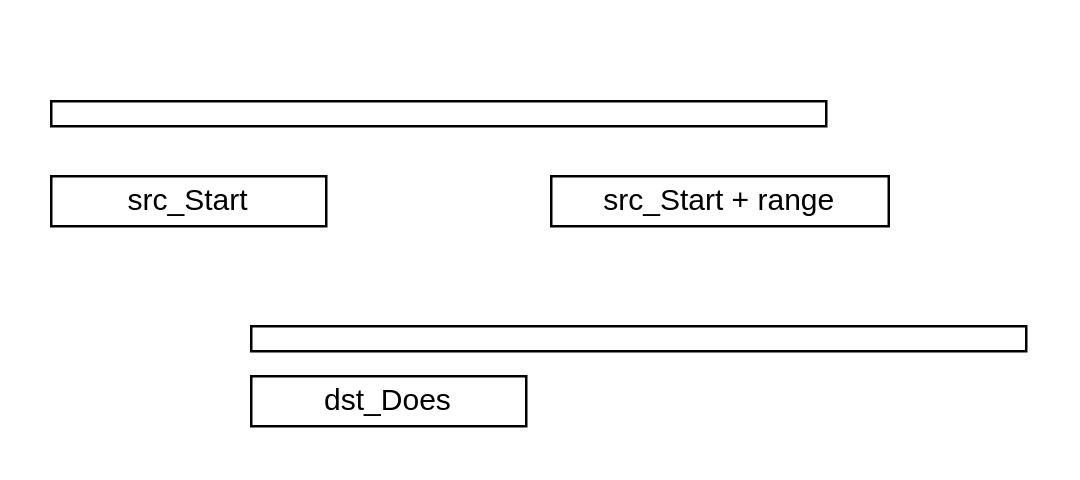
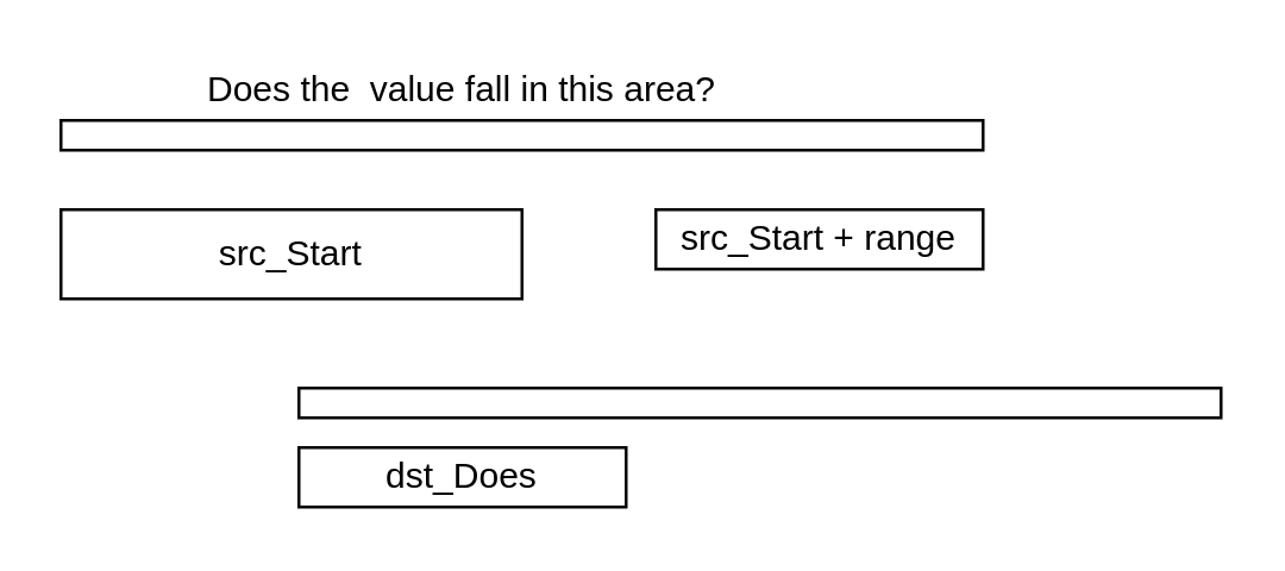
+ <mxCell id="6" value="Does the&amp;nbsp; value fall in this area?" style="text;html=1;align=center;verticalAlign=middle;whiteSpace=wrap;rounded=0;" vertex="1" parent="1"><mxGeometry x="40" y="20" width="230" height="20" as="geometry" /></mxCell>
- <mxCell id="2" value="src_Start" style="rounded=0;whiteSpace=wrap;html=1;" vertex="1" parent="1"><mxGeometry x="20" y="70" width="110" height="20" as="geometry" /></mxCell>
+ <mxCell id="2" value="src_Start" style="rounded=0;whiteSpace=wrap;html=1;" vertex="1" parent="1"><mxGeometry x="20" y="70" width="155" height="30" as="geometry" /></mxCell>
- <mxCell id="4" value="src_Start + range" style="rounded=0;whiteSpace=wrap;html=1;" vertex="1" parent="1"><mxGeometry x="220" y="70" width="135" height="20" as="geometry" /></mxCell>
+ <mxCell id="4" value="src_Start + range" style="rounded=0;whiteSpace=wrap;html=1;" vertex="1" parent="1"><mxGeometry x="220" y="70" width="110" height="20" as="geometry" /></mxCell>
